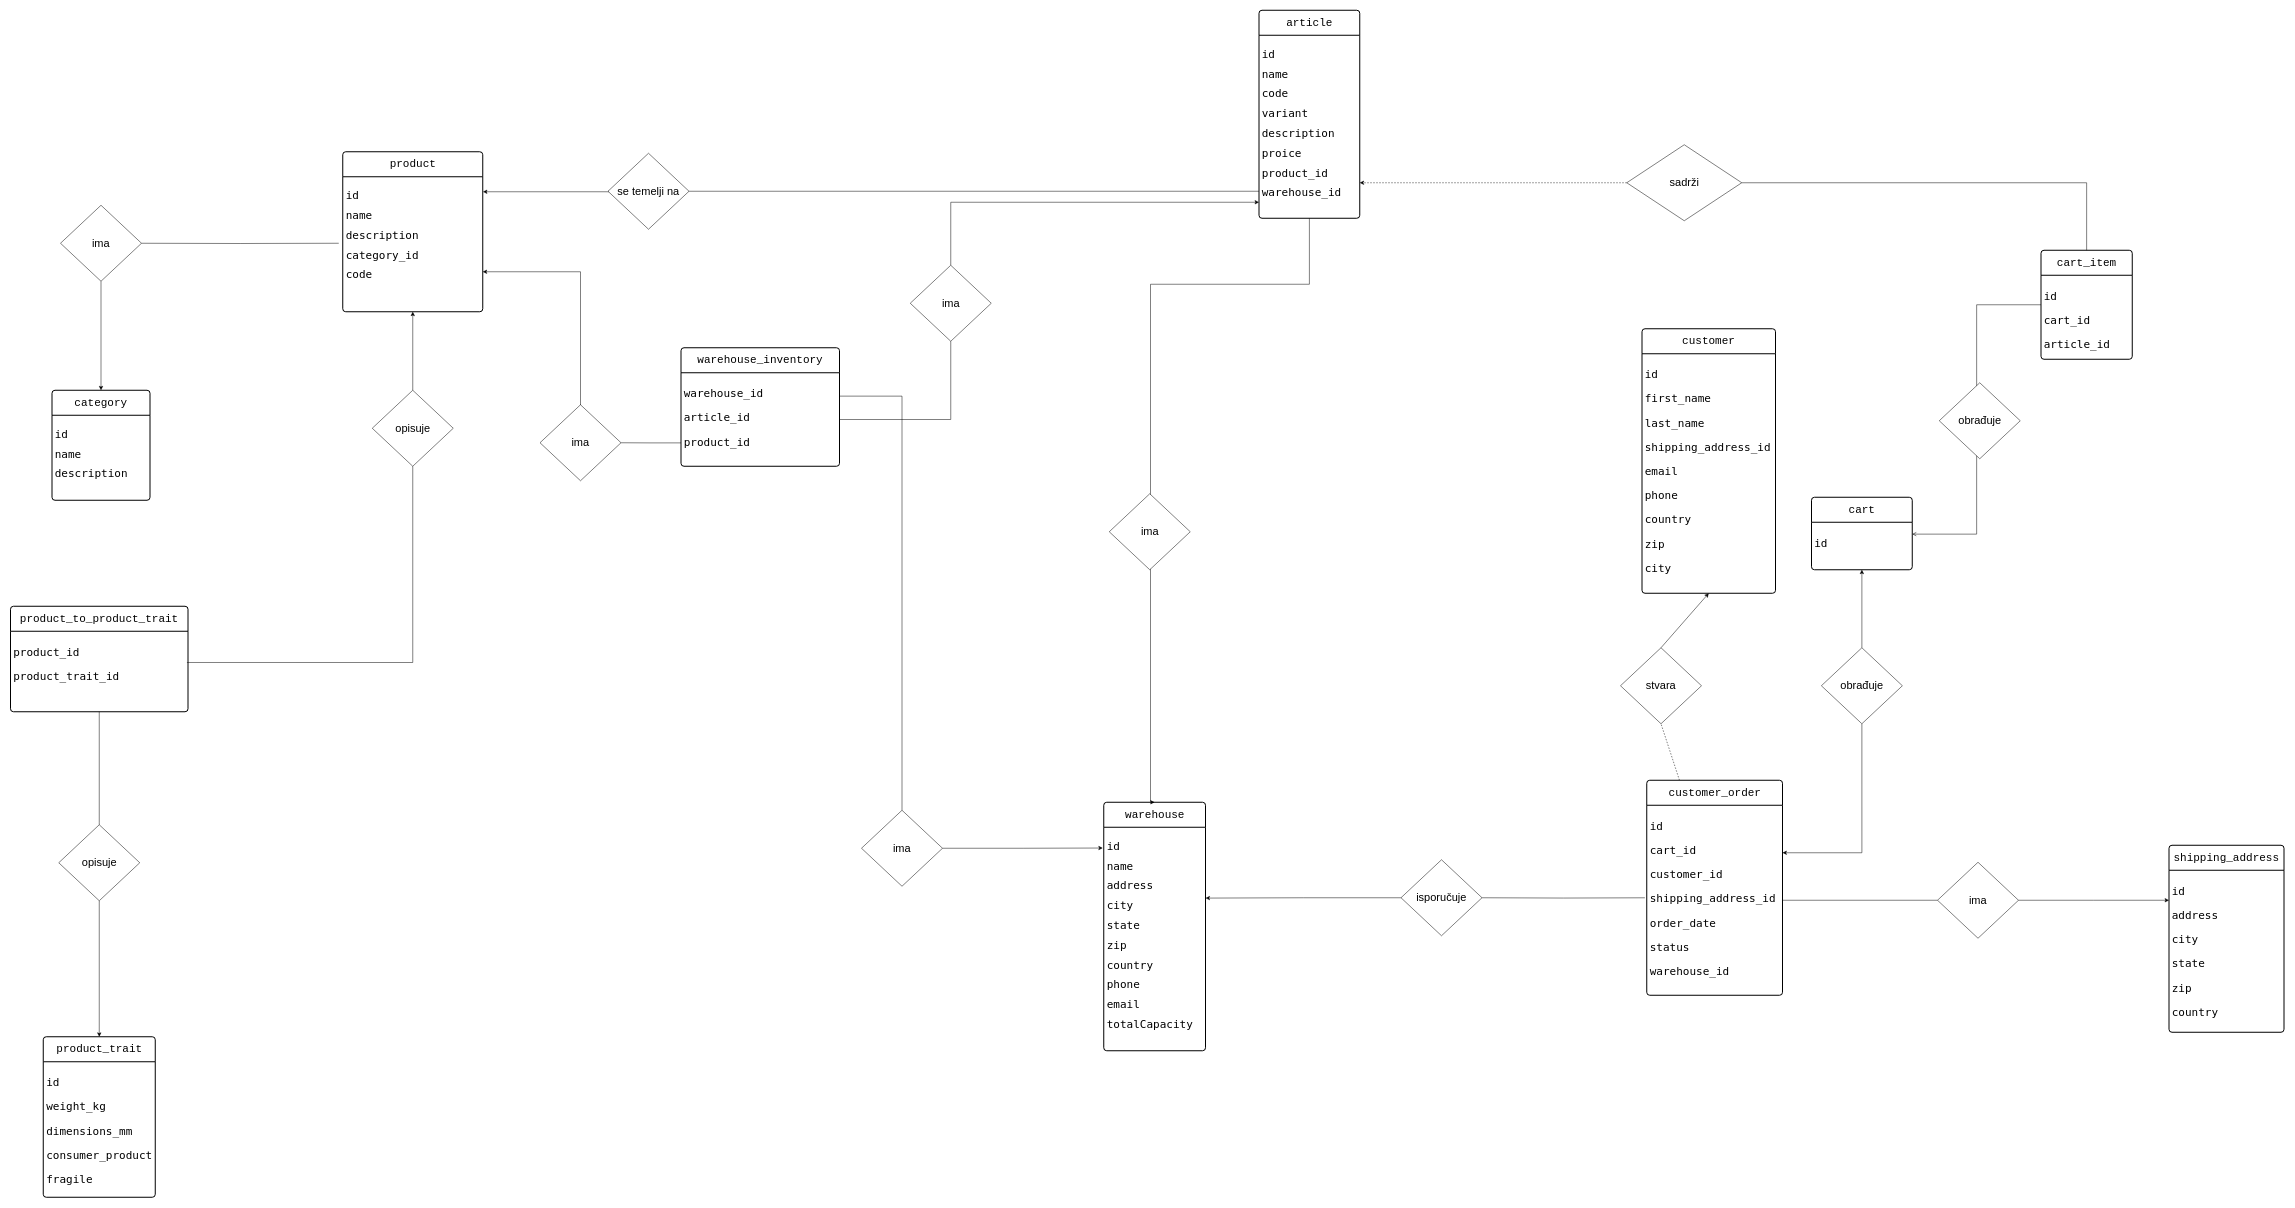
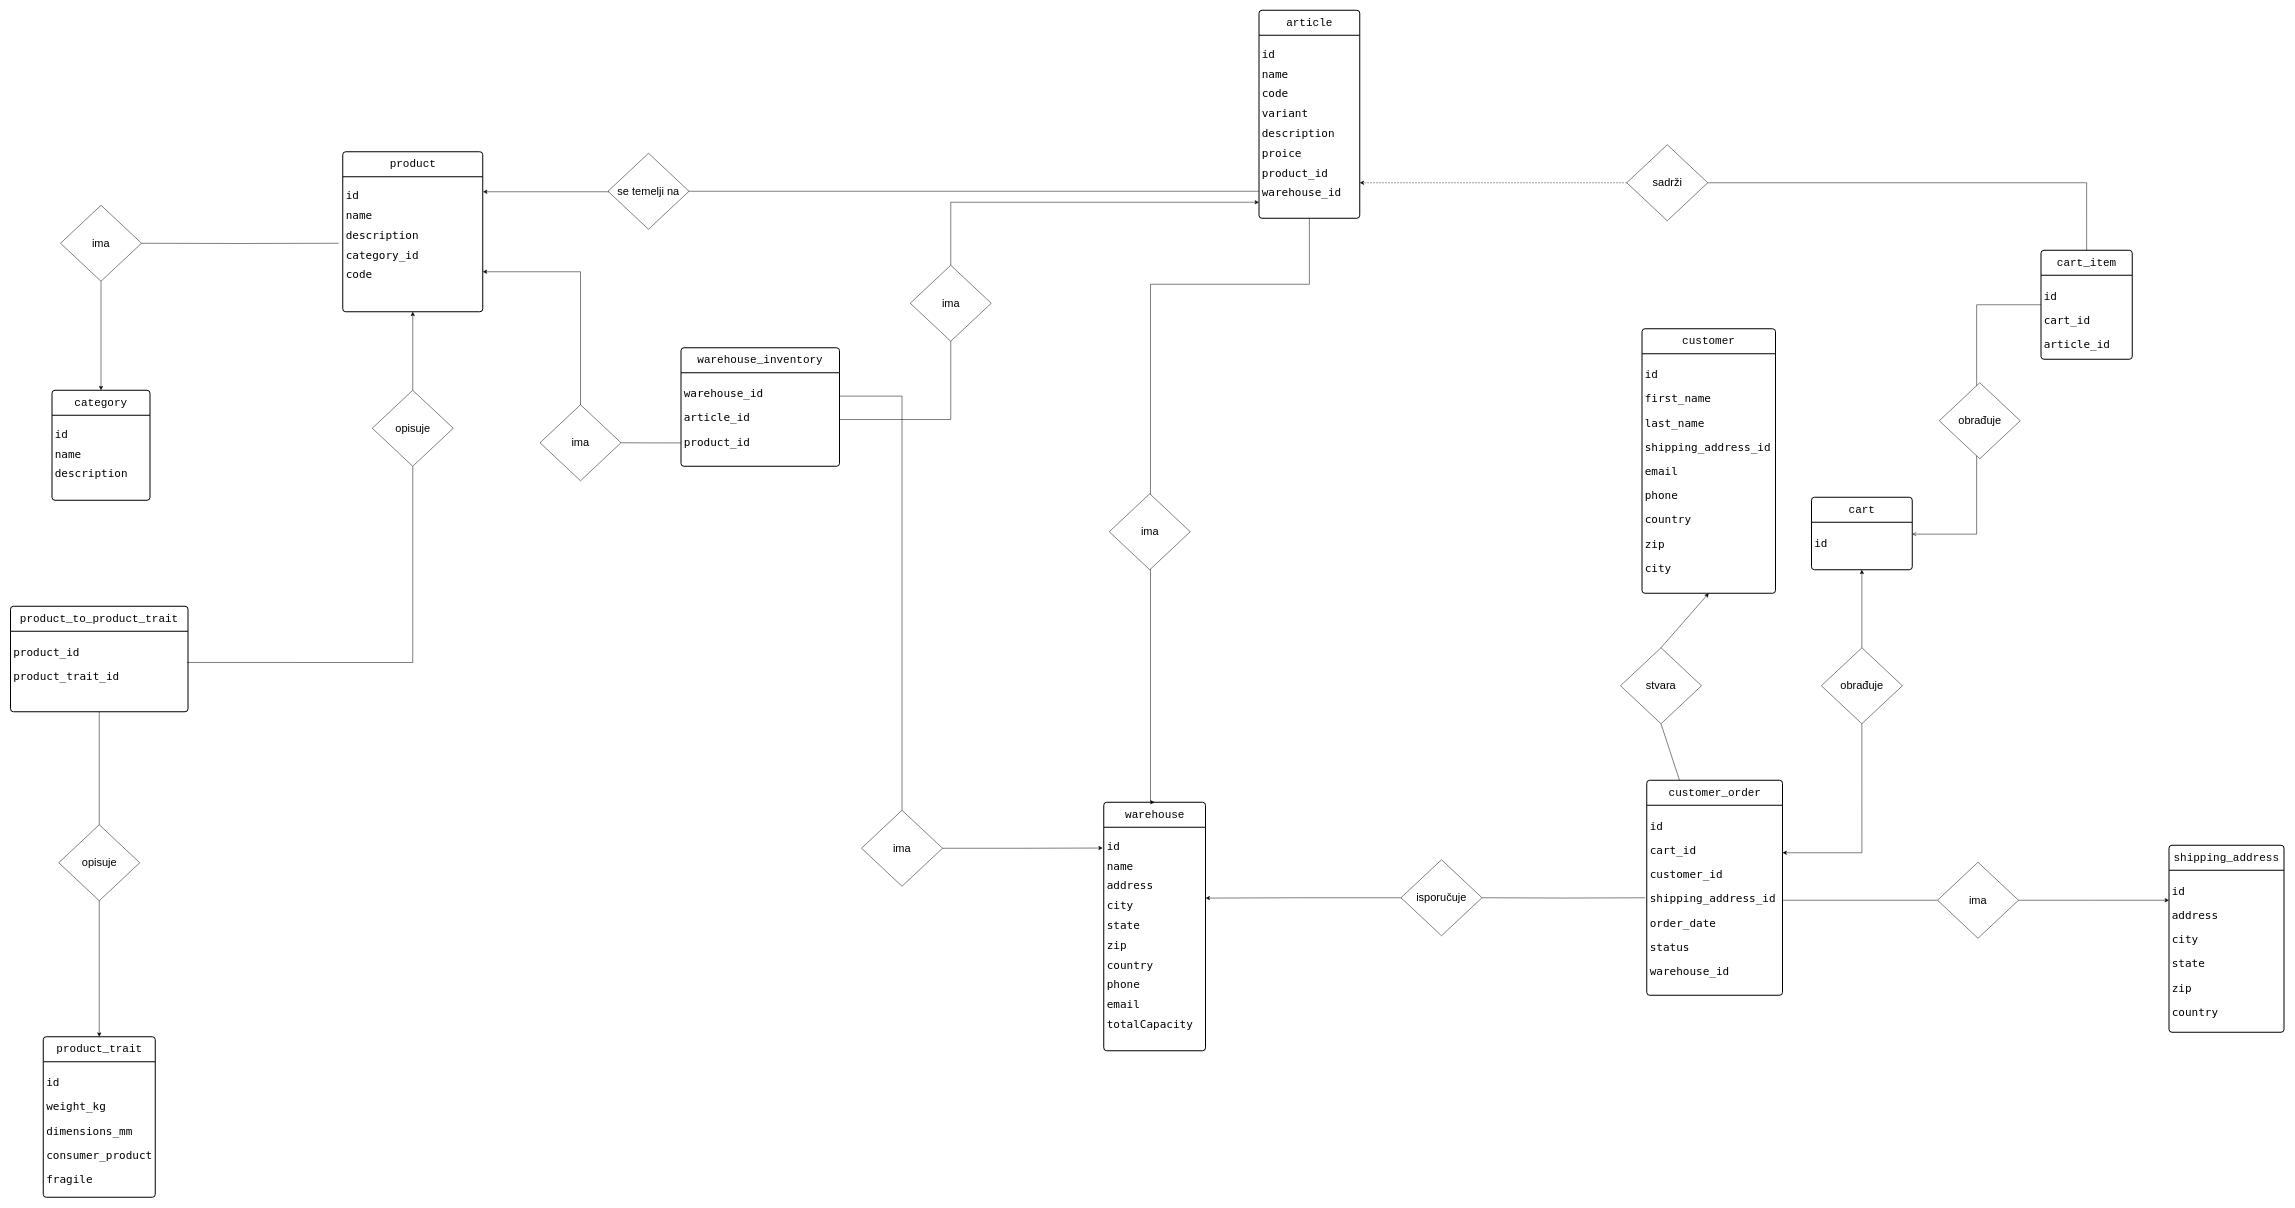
- <mxCell id="41" value="sadrži" style="shape=rhombus;perimeter=rhombusPerimeter;whiteSpace=wrap;html=1;align=center;fontSize=22;" parent="1" vertex="1"><mxGeometry x="3252.5" y="289" width="230" height="152" as="geometry" /></mxCell>
+ <mxCell id="41" value="sadrži" style="shape=rhombus;perimeter=rhombusPerimeter;whiteSpace=wrap;html=1;align=center;fontSize=22;" parent="1" vertex="1"><mxGeometry x="3252.5" y="289" width="162" height="152" as="geometry" /></mxCell>
- <mxCell id="5" value="" style="rounded=0;orthogonalLoop=1;jettySize=auto;html=1;endArrow=none;endFill=0;entryX=0.5;entryY=1;entryDx=0;entryDy=0;dashed=1;" parent="1" source="6" target="30" edge="1"><mxGeometry relative="1" as="geometry" /></mxCell>
+ <mxCell id="5" value="" style="rounded=0;orthogonalLoop=1;jettySize=auto;html=1;endArrow=none;endFill=0;entryX=0.5;entryY=1;entryDx=0;entryDy=0;" parent="1" source="6" target="30" edge="1"><mxGeometry relative="1" as="geometry" /></mxCell>
